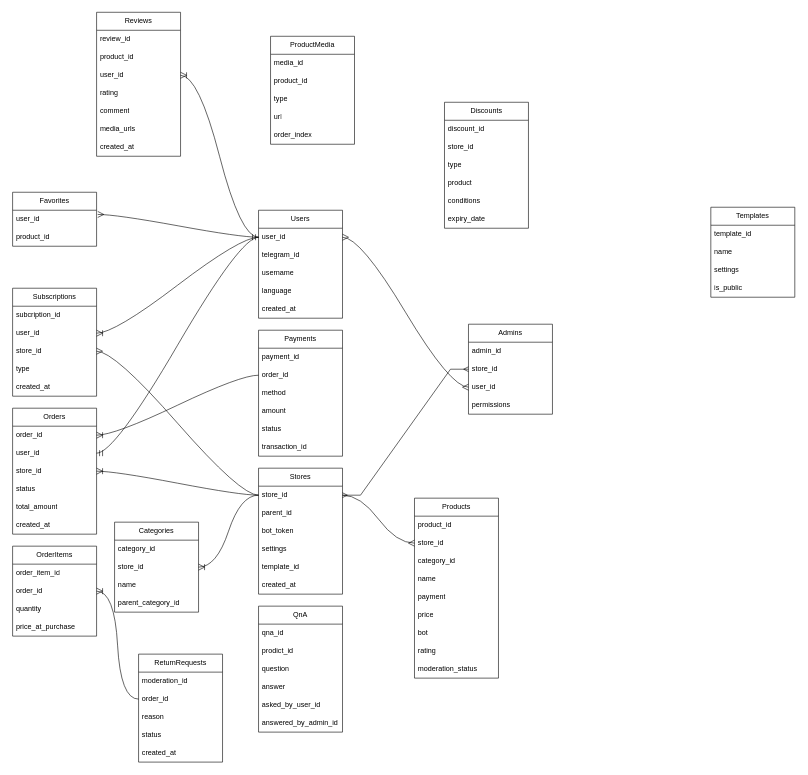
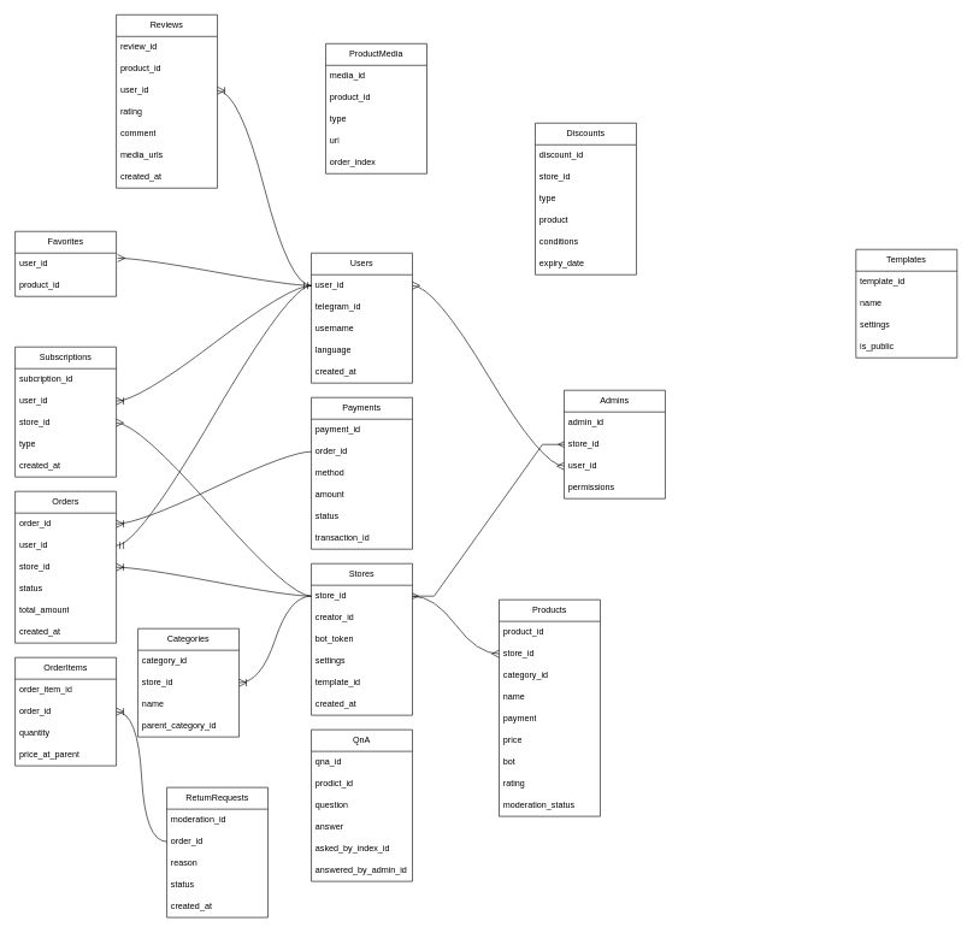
- <mxCell id="10" value="parent_id" style="text;strokeColor=none;fillColor=none;align=left;verticalAlign=middle;spacingLeft=4;spacingRight=4;overflow=hidden;points=[[0,0.5],[1,0.5]];portConstraint=eastwest;rotatable=0;whiteSpace=wrap;html=1;" parent="8" vertex="1"><mxGeometry y="60" width="140" height="30" as="geometry" /></mxCell>
+ <mxCell id="10" value="creator_id" style="text;strokeColor=none;fillColor=none;align=left;verticalAlign=middle;spacingLeft=4;spacingRight=4;overflow=hidden;points=[[0,0.5],[1,0.5]];portConstraint=eastwest;rotatable=0;whiteSpace=wrap;html=1;" parent="8" vertex="1"><mxGeometry y="60" width="140" height="30" as="geometry" /></mxCell>
- <mxCell id="52" value="price_at_purchase" style="text;strokeColor=none;fillColor=none;align=left;verticalAlign=middle;spacingLeft=4;spacingRight=4;overflow=hidden;points=[[0,0.5],[1,0.5]];portConstraint=eastwest;rotatable=0;whiteSpace=wrap;html=1;" parent="48" vertex="1"><mxGeometry y="120" width="140" height="30" as="geometry" /></mxCell>
+ <mxCell id="52" value="price_at_parent" style="text;strokeColor=none;fillColor=none;align=left;verticalAlign=middle;spacingLeft=4;spacingRight=4;overflow=hidden;points=[[0,0.5],[1,0.5]];portConstraint=eastwest;rotatable=0;whiteSpace=wrap;html=1;" parent="48" vertex="1"><mxGeometry y="120" width="140" height="30" as="geometry" /></mxCell>
- <mxCell id="73" value="asked_by_user_id" style="text;strokeColor=none;fillColor=none;align=left;verticalAlign=middle;spacingLeft=4;spacingRight=4;overflow=hidden;points=[[0,0.5],[1,0.5]];portConstraint=eastwest;rotatable=0;whiteSpace=wrap;html=1;" parent="68" vertex="1"><mxGeometry y="150" width="140" height="30" as="geometry" /></mxCell>
+ <mxCell id="73" value="asked_by_index_id" style="text;strokeColor=none;fillColor=none;align=left;verticalAlign=middle;spacingLeft=4;spacingRight=4;overflow=hidden;points=[[0,0.5],[1,0.5]];portConstraint=eastwest;rotatable=0;whiteSpace=wrap;html=1;" parent="68" vertex="1"><mxGeometry y="150" width="140" height="30" as="geometry" /></mxCell>
